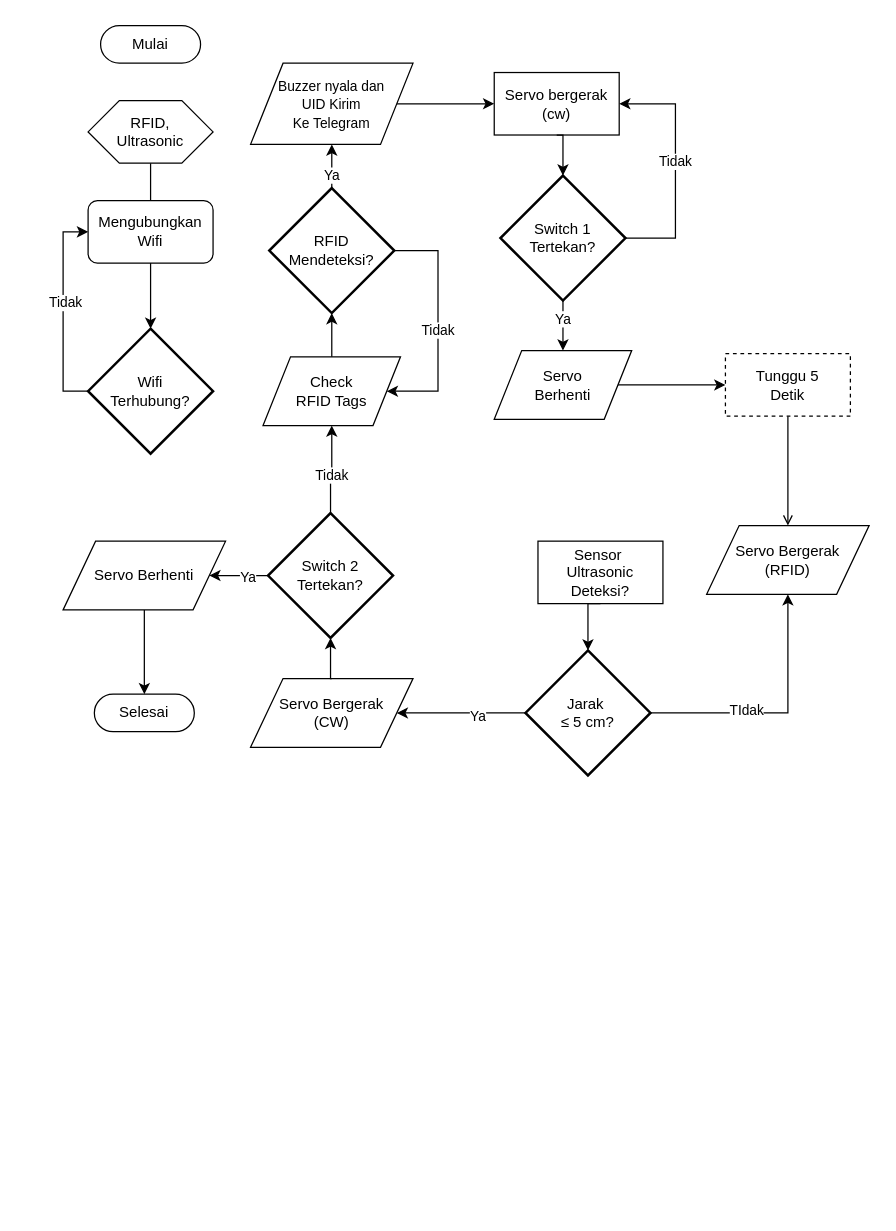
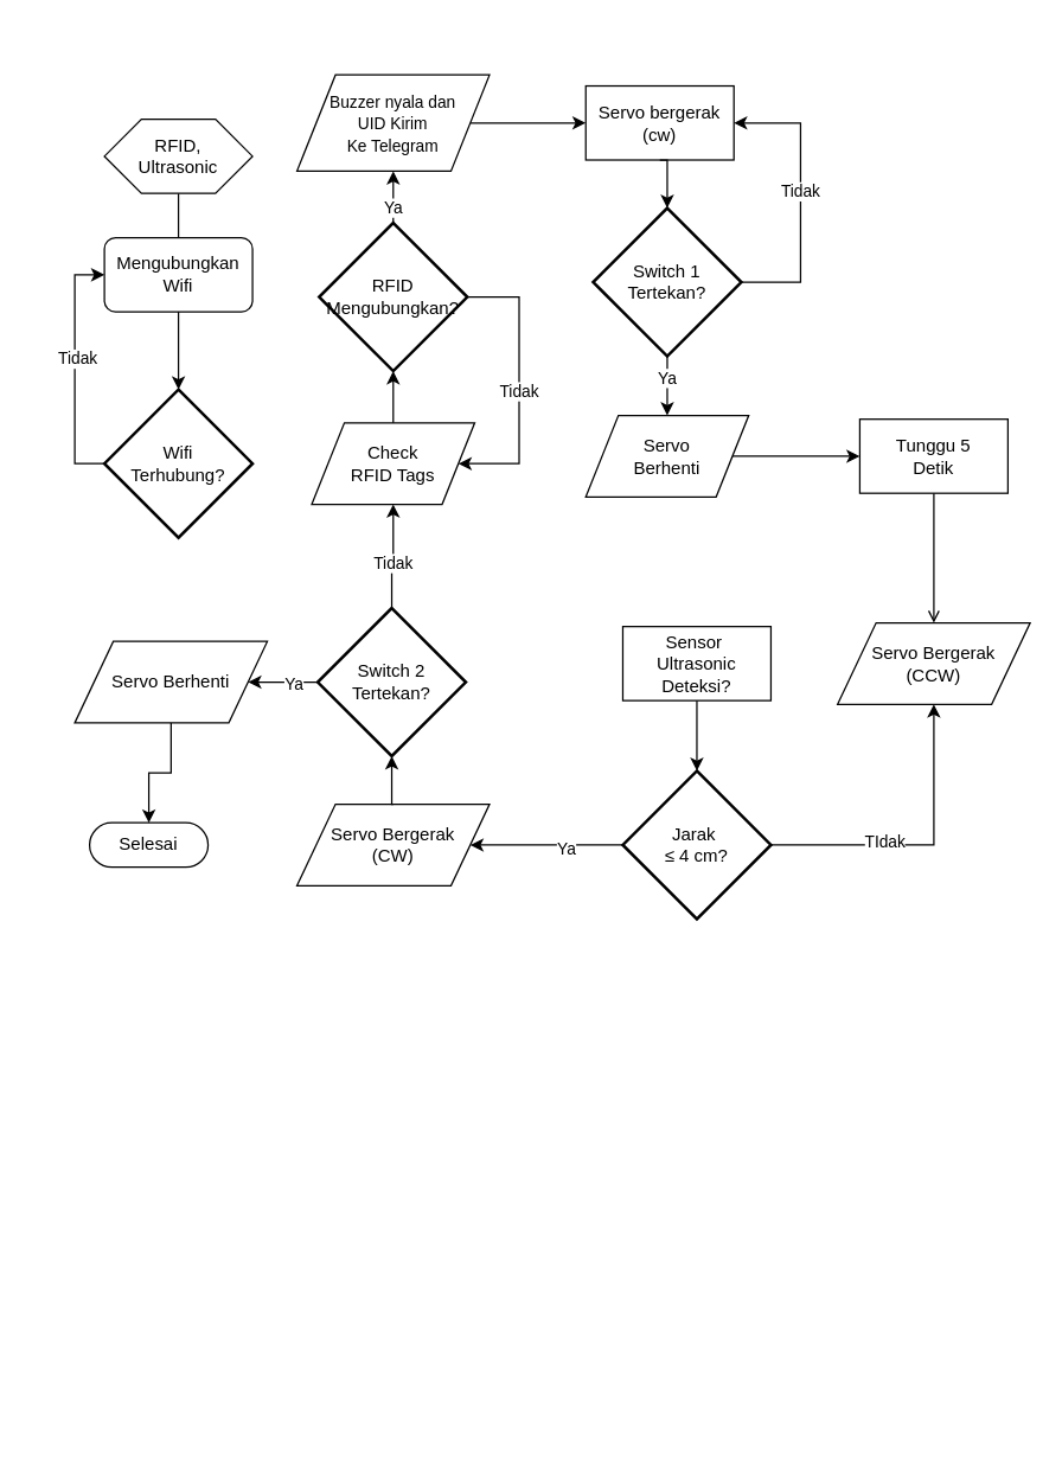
- <mxCell id="2" value="Mulai" style="html=1;dashed=0;whiteSpace=wrap;shape=mxgraph.dfd.start" vertex="1" parent="1"><mxGeometry x="80" y="20" width="80" height="30" as="geometry" /></mxCell>
- <mxCell id="15" value="RFID&lt;div&gt;Mendeteksi?&lt;/div&gt;" style="strokeWidth=2;html=1;shape=mxgraph.flowchart.decision;whiteSpace=wrap;" vertex="1" parent="1"><mxGeometry x="215" y="150" width="100" height="100" as="geometry" /></mxCell>
+ <mxCell id="15" value="RFID&lt;div&gt;Mengubungkan?&lt;/div&gt;" style="strokeWidth=2;html=1;shape=mxgraph.flowchart.decision;whiteSpace=wrap;" vertex="1" parent="1"><mxGeometry x="215" y="150" width="100" height="100" as="geometry" /></mxCell>
- <mxCell id="29" value="Tunggu 5&lt;div&gt;Detik&lt;/div&gt;" style="html=1;dashed=1;whiteSpace=wrap;" vertex="1" parent="1"><mxGeometry x="580" y="282.5" width="100" height="50" as="geometry" /></mxCell>
+ <mxCell id="29" value="Tunggu 5&lt;div&gt;Detik&lt;/div&gt;" style="html=1;dashed=0;whiteSpace=wrap;" vertex="1" parent="1"><mxGeometry x="580" y="282.5" width="100" height="50" as="geometry" /></mxCell>
- <mxCell id="30" value="Servo Bergerak&lt;div&gt;(RFID)&lt;/div&gt;" style="shape=parallelogram;perimeter=parallelogramPerimeter;whiteSpace=wrap;html=1;dashed=0;" vertex="1" parent="1"><mxGeometry x="565" y="420" width="130" height="55" as="geometry" /></mxCell>
+ <mxCell id="30" value="Servo Bergerak&lt;div&gt;(CCW)&lt;/div&gt;" style="shape=parallelogram;perimeter=parallelogramPerimeter;whiteSpace=wrap;html=1;dashed=0;" vertex="1" parent="1"><mxGeometry x="565" y="420" width="130" height="55" as="geometry" /></mxCell>
- <mxCell id="31" value="Sensor&amp;nbsp;&lt;div&gt;Ultrasonic Deteksi?&lt;/div&gt;" style="html=1;dashed=0;whiteSpace=wrap;" vertex="1" parent="1"><mxGeometry x="430" y="432.5" width="100" height="50" as="geometry" /></mxCell>
+ <mxCell id="31" value="Sensor&amp;nbsp;&lt;div&gt;Ultrasonic Deteksi?&lt;/div&gt;" style="html=1;dashed=0;whiteSpace=wrap;" vertex="1" parent="1"><mxGeometry x="420" y="422.5" width="100" height="50" as="geometry" /></mxCell>
- <mxCell id="46" value="Selesai" style="html=1;dashed=0;whiteSpace=wrap;shape=mxgraph.dfd.start" vertex="1" parent="1"><mxGeometry x="75" y="555" width="80" height="30" as="geometry" /></mxCell>
+ <mxCell id="46" value="Selesai" style="html=1;dashed=0;whiteSpace=wrap;shape=mxgraph.dfd.start" vertex="1" parent="1"><mxGeometry x="60" y="555" width="80" height="30" as="geometry" /></mxCell>
- <mxCell id="36" value="Jarak&amp;nbsp;&lt;div&gt;≤ 5&amp;nbsp;cm?&lt;/div&gt;" style="strokeWidth=2;html=1;shape=mxgraph.flowchart.decision;whiteSpace=wrap;" vertex="1" parent="1"><mxGeometry x="420" y="520" width="100" height="100" as="geometry" /></mxCell>
+ <mxCell id="36" value="Jarak&amp;nbsp;&lt;div&gt;≤ 4&amp;nbsp;cm?&lt;/div&gt;" style="strokeWidth=2;html=1;shape=mxgraph.flowchart.decision;whiteSpace=wrap;" vertex="1" parent="1"><mxGeometry x="420" y="520" width="100" height="100" as="geometry" /></mxCell>
